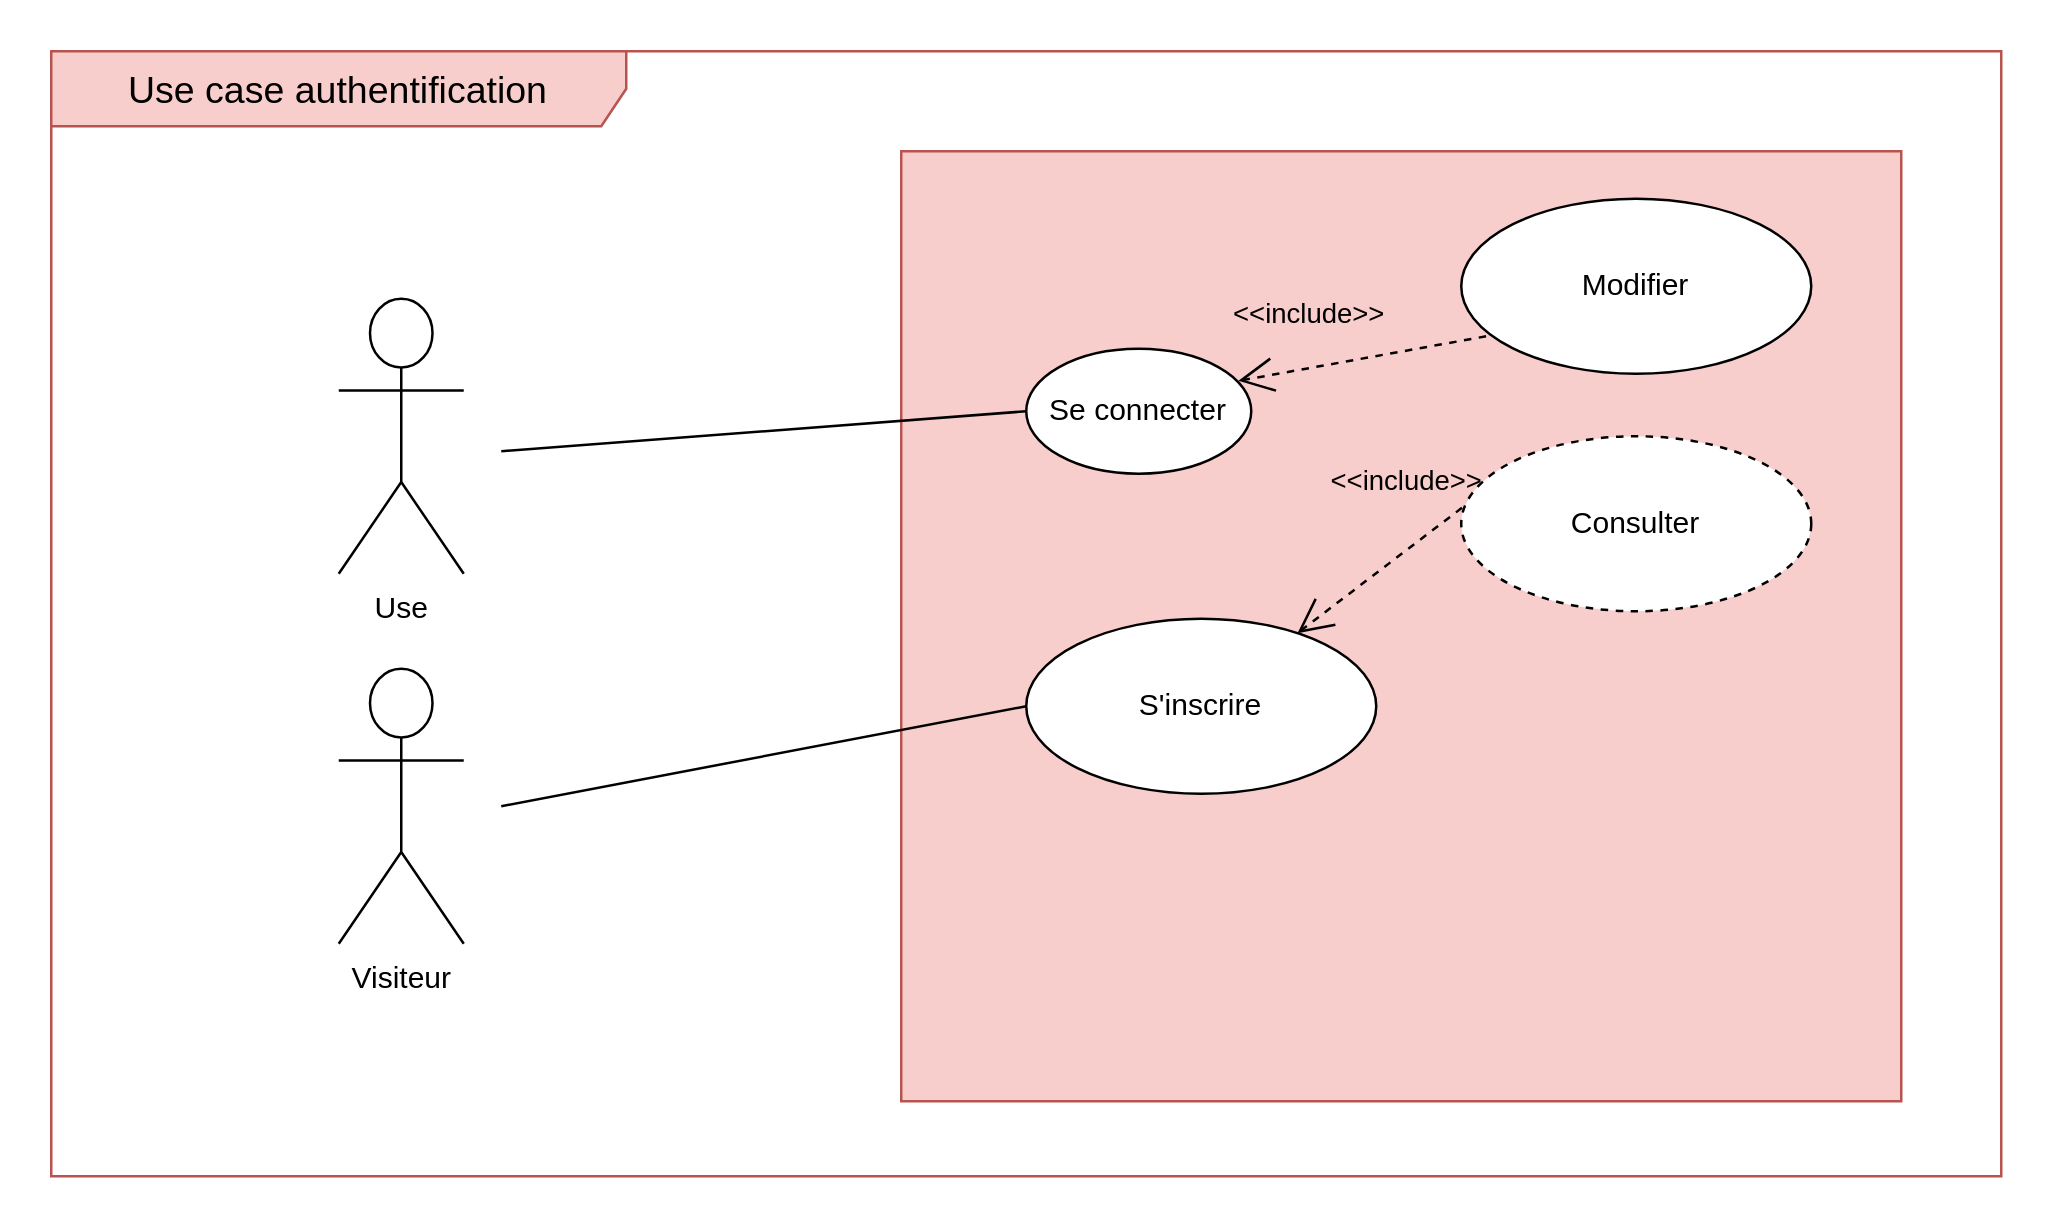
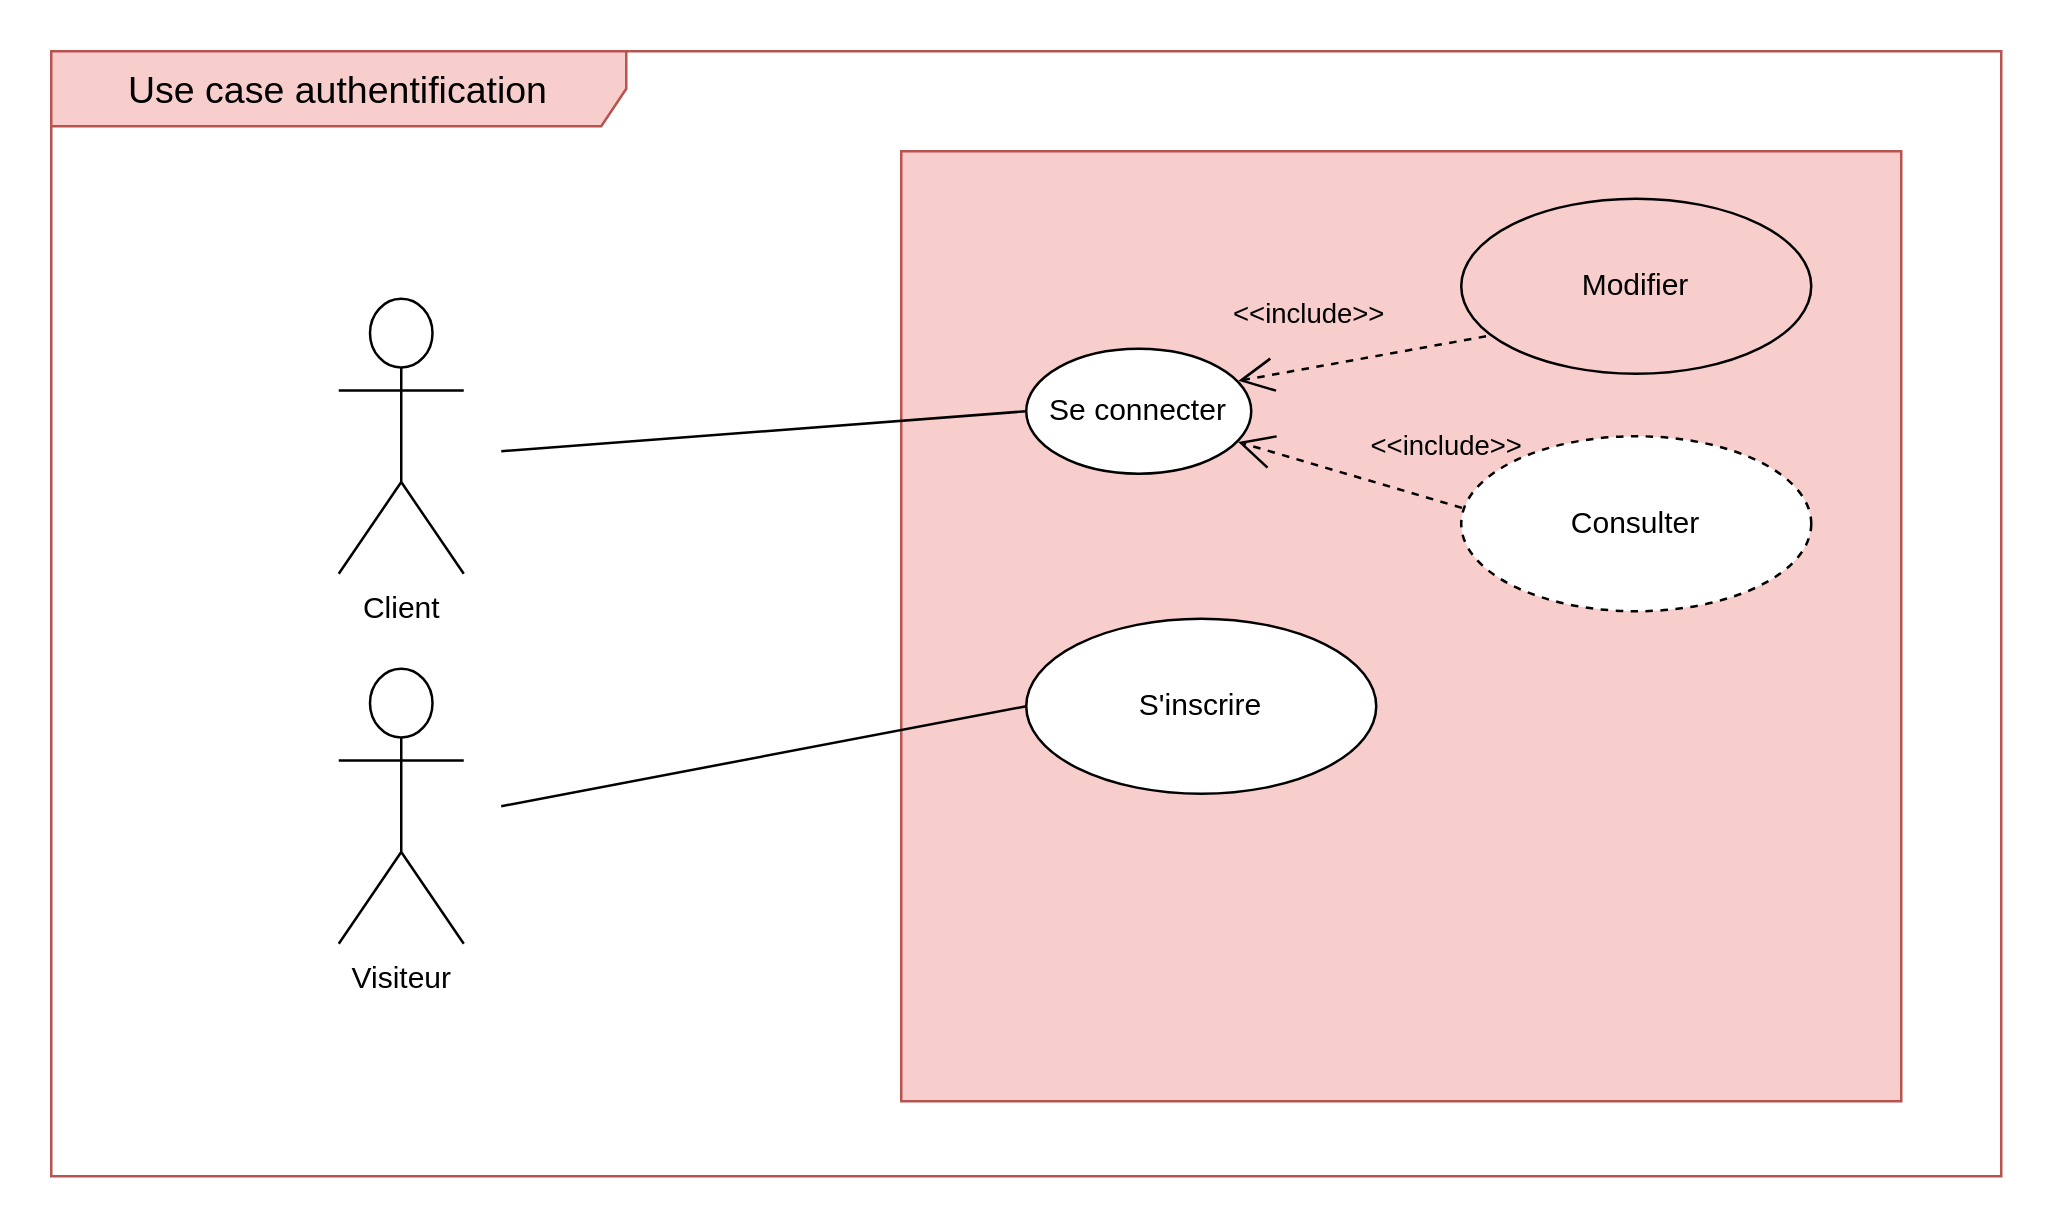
- <mxCell id="8" value="Modifier" style="ellipse;whiteSpace=wrap;html=1;" vertex="1" parent="1"><mxGeometry x="584" y="79" width="140" height="70" as="geometry" /></mxCell>
+ <mxCell id="8" value="Modifier" style="ellipse;whiteSpace=wrap;html=1;fillColor=#f8cecc;" vertex="1" parent="1"><mxGeometry x="584" y="79" width="140" height="70" as="geometry" /></mxCell>
- <mxCell id="13" value="&amp;lt;&amp;lt;include&amp;gt;&amp;gt;" style="endArrow=open;endSize=12;dashed=1;html=1;labelBackgroundColor=none;exitX=0.002;exitY=0.409;exitDx=0;exitDy=0;exitPerimeter=0;" edge="1" parent="1" source="9" target="7"><mxGeometry x="-0.726" y="-22" width="160" relative="1" as="geometry"><mxPoint x="580" y="200" as="sourcePoint" /><mxPoint x="740" y="200" as="targetPoint" /><mxPoint as="offset" /></mxGeometry></mxCell>
+ <mxCell id="13" value="&amp;lt;&amp;lt;include&amp;gt;&amp;gt;" style="endArrow=open;endSize=12;dashed=1;html=1;labelBackgroundColor=none;entryX=0.942;entryY=0.746;entryDx=0;entryDy=0;entryPerimeter=0;exitX=0.002;exitY=0.409;exitDx=0;exitDy=0;exitPerimeter=0;" edge="1" parent="1" source="9" target="6"><mxGeometry x="-0.726" y="-22" width="160" relative="1" as="geometry"><mxPoint x="580" y="200" as="sourcePoint" /><mxPoint x="740" y="200" as="targetPoint" /><mxPoint as="offset" /></mxGeometry></mxCell>
- <mxCell id="4" value="Use" style="shape=umlActor;verticalLabelPosition=bottom;labelBackgroundColor=#ffffff;verticalAlign=top;html=1;outlineConnect=0;" vertex="1" parent="1"><mxGeometry x="135" y="119" width="50" height="110" as="geometry" /></mxCell>
+ <mxCell id="4" value="Client" style="shape=umlActor;verticalLabelPosition=bottom;labelBackgroundColor=#ffffff;verticalAlign=top;html=1;outlineConnect=0;" vertex="1" parent="1"><mxGeometry x="135" y="119" width="50" height="110" as="geometry" /></mxCell>
